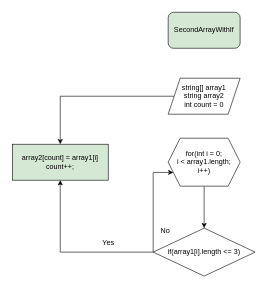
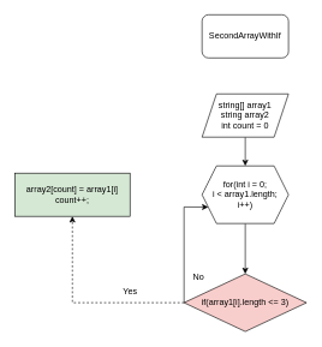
- <mxCell id="2" value="SecondArrayWithIf" style="rounded=1;whiteSpace=wrap;html=1;fillColor=#d5e8d4;" vertex="1" parent="1"><mxGeometry x="280" y="20" width="120" height="60" as="geometry" /></mxCell>
+ <mxCell id="2" value="SecondArrayWithIf" style="rounded=1;whiteSpace=wrap;html=1;" vertex="1" parent="1"><mxGeometry x="280" y="20" width="120" height="60" as="geometry" /></mxCell>
- <mxCell id="3" value="" style="edgeStyle=orthogonalEdgeStyle;rounded=0;orthogonalLoop=1;jettySize=auto;html=1;" edge="1" parent="1" source="4" target="9"><mxGeometry relative="1" as="geometry" /></mxCell>
+ <mxCell id="3" value="" style="edgeStyle=orthogonalEdgeStyle;rounded=0;orthogonalLoop=1;jettySize=auto;html=1;" edge="1" parent="1" source="4" target="6"><mxGeometry relative="1" as="geometry" /></mxCell>
- <mxCell id="7" value="" style="edgeStyle=orthogonalEdgeStyle;rounded=0;orthogonalLoop=1;jettySize=auto;html=1;" edge="1" parent="1" source="8" target="9"><mxGeometry relative="1" as="geometry" /></mxCell>
+ <mxCell id="7" value="" style="edgeStyle=orthogonalEdgeStyle;rounded=0;orthogonalLoop=1;jettySize=auto;html=1;dashed=1;" edge="1" parent="1" source="8" target="9"><mxGeometry relative="1" as="geometry" /></mxCell>
- <mxCell id="8" value="if(array1[i].length &amp;lt;= 3)" style="rhombus;whiteSpace=wrap;html=1;" vertex="1" parent="1"><mxGeometry x="255" y="380" width="170" height="80" as="geometry" /></mxCell>
+ <mxCell id="8" value="if(array1[i].length &amp;lt;= 3)" style="rhombus;whiteSpace=wrap;html=1;fillColor=#f8cecc;" vertex="1" parent="1"><mxGeometry x="255" y="380" width="170" height="80" as="geometry" /></mxCell>
